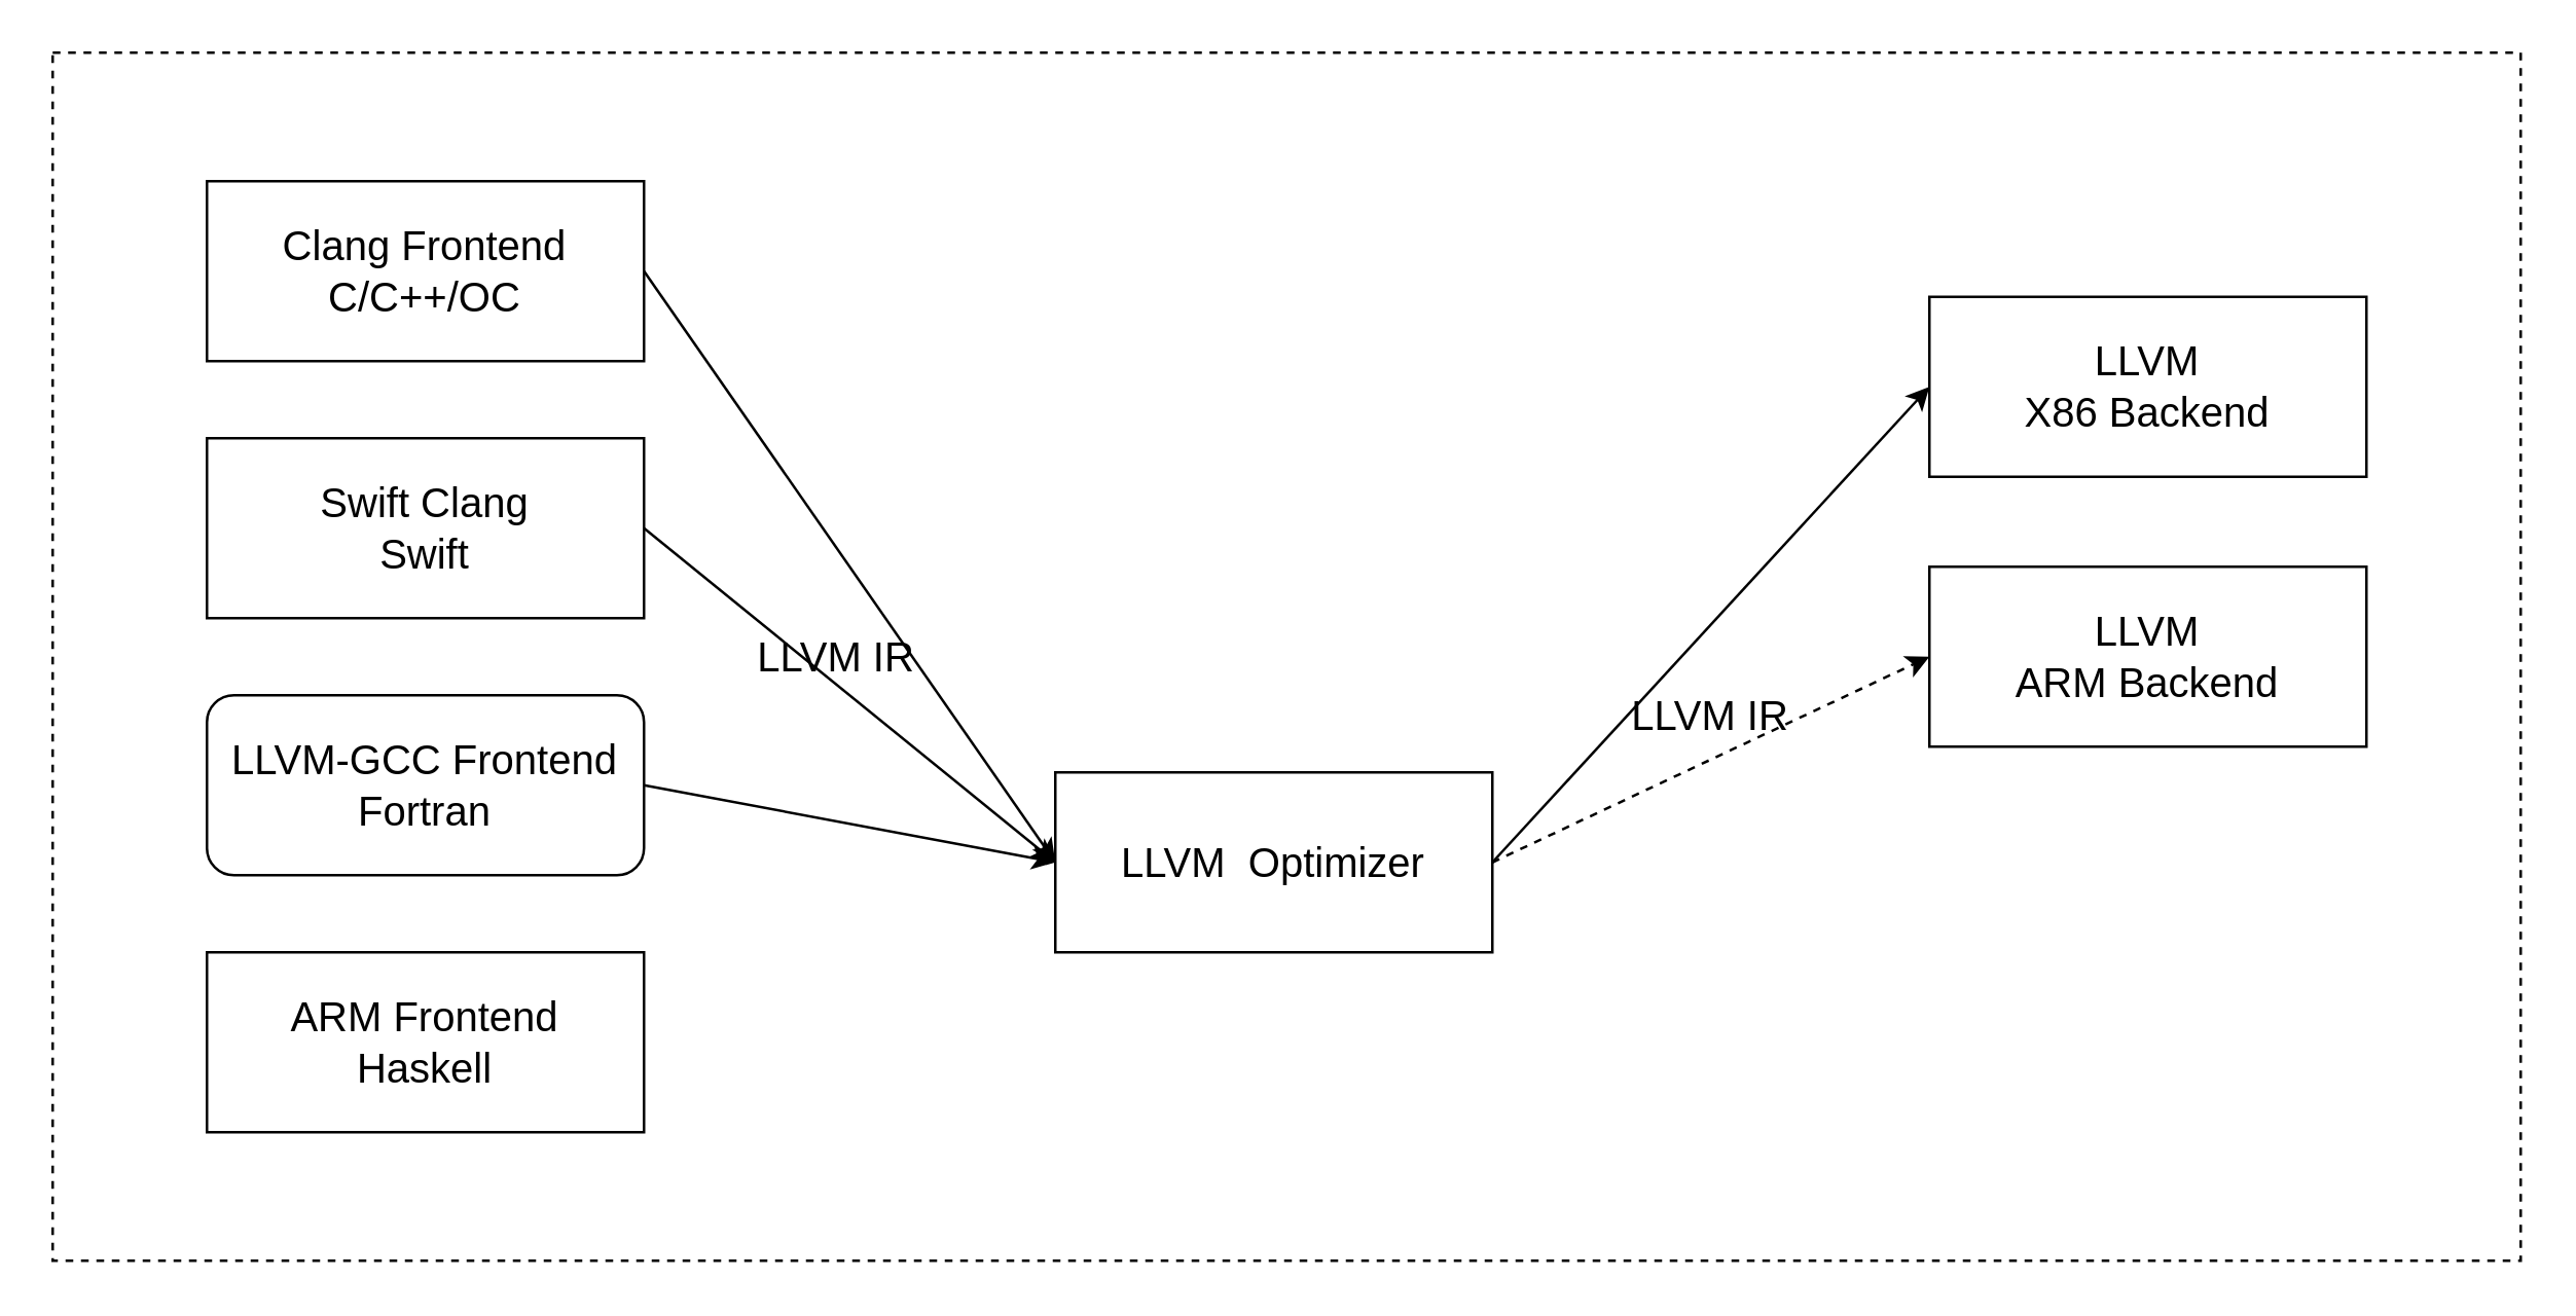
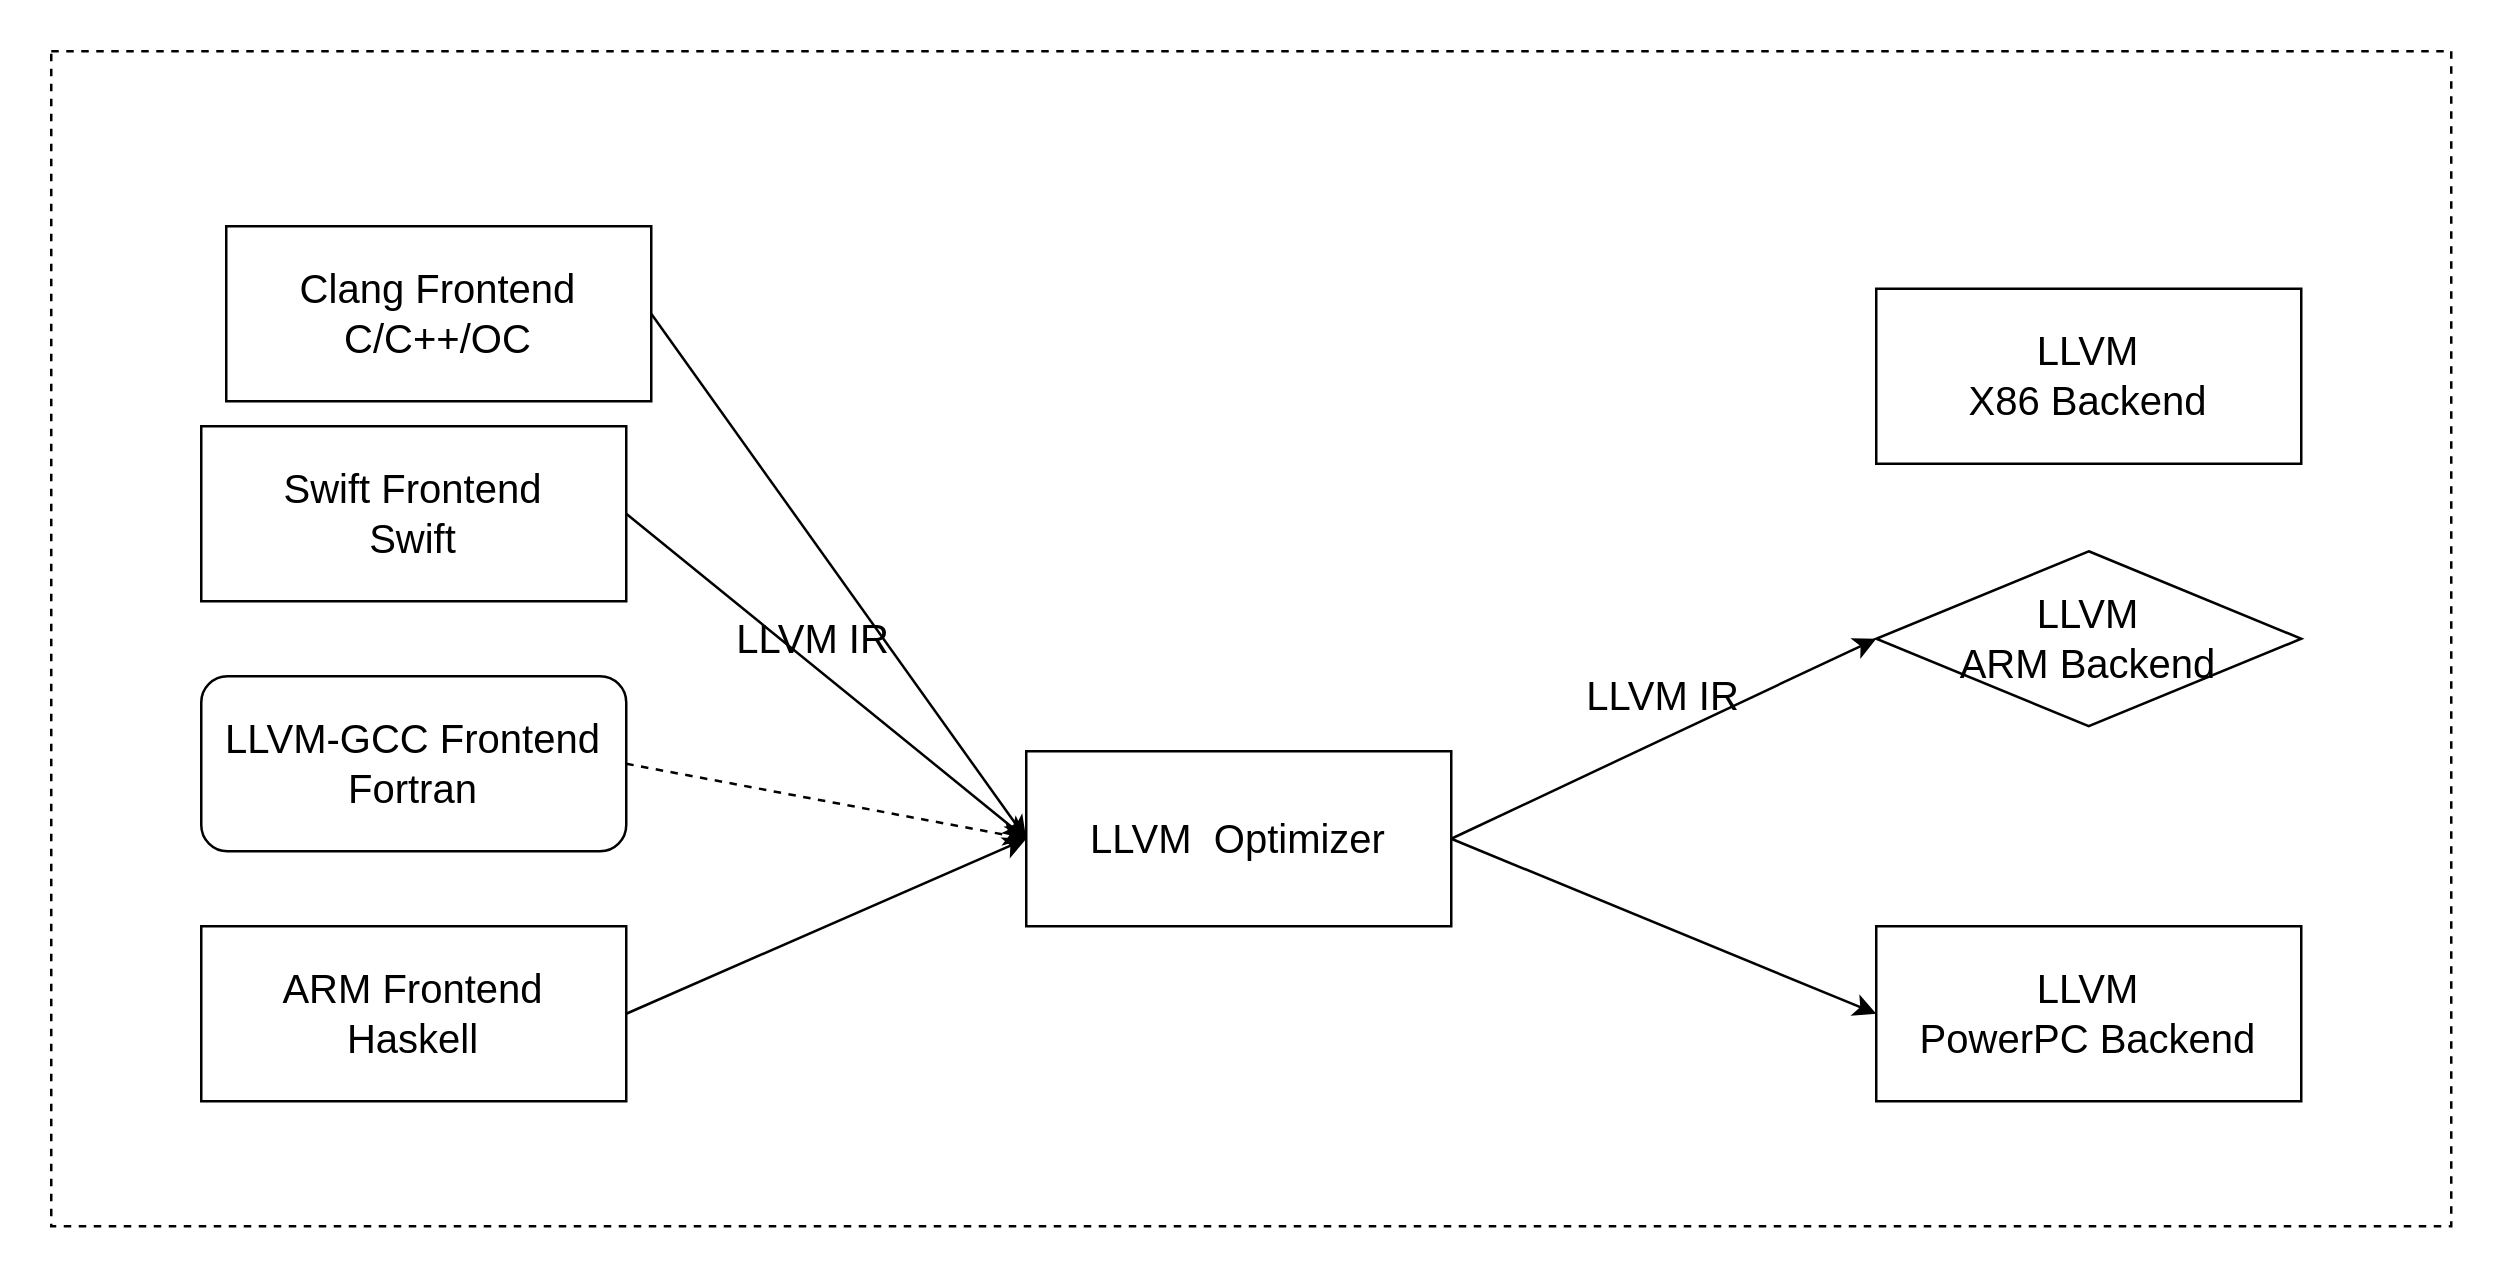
- <mxCell id="4" value="Clang Frontend&lt;br style=&quot;font-size: 16px;&quot;&gt;C/C++/OC" style="rounded=0;whiteSpace=wrap;html=1;fontSize=16;" vertex="1" parent="1"><mxGeometry x="80" y="70" width="170" height="70" as="geometry" /></mxCell>
+ <mxCell id="4" value="Clang Frontend&lt;br style=&quot;font-size: 16px;&quot;&gt;C/C++/OC" style="rounded=0;whiteSpace=wrap;html=1;fontSize=16;" vertex="1" parent="1"><mxGeometry x="90" y="90" width="170" height="70" as="geometry" /></mxCell>
- <mxCell id="8" value="Swift Clang&lt;br style=&quot;font-size: 16px&quot;&gt;Swift" style="rounded=0;whiteSpace=wrap;html=1;fontSize=16;" vertex="1" parent="1"><mxGeometry x="80" y="170" width="170" height="70" as="geometry" /></mxCell>
+ <mxCell id="8" value="Swift Frontend&lt;br style=&quot;font-size: 16px&quot;&gt;Swift" style="rounded=0;whiteSpace=wrap;html=1;fontSize=16;" vertex="1" parent="1"><mxGeometry x="80" y="170" width="170" height="70" as="geometry" /></mxCell>
- <mxCell id="11" style="edgeStyle=none;rounded=0;orthogonalLoop=1;jettySize=auto;html=1;exitX=1;exitY=0.5;exitDx=0;exitDy=0;entryX=0;entryY=0.5;entryDx=0;entryDy=0;fontSize=16;" edge="1" parent="1" source="14" target="16"><mxGeometry relative="1" as="geometry" /></mxCell>
- <mxCell id="18" value="LLVM&lt;br&gt;ARM Backend" style="rounded=0;whiteSpace=wrap;html=1;fontSize=16;" vertex="1" parent="1"><mxGeometry x="750" y="220" width="170" height="70" as="geometry" /></mxCell>
+ <mxCell id="18" value="LLVM&lt;br&gt;ARM Backend" style="rhombus;whiteSpace=wrap;html=1;fontSize=16;" vertex="1" parent="1"><mxGeometry x="750" y="220" width="170" height="70" as="geometry" /></mxCell>
- <mxCell id="12" style="edgeStyle=none;rounded=0;orthogonalLoop=1;jettySize=auto;html=1;exitX=1;exitY=0.5;exitDx=0;exitDy=0;entryX=0;entryY=0.5;entryDx=0;entryDy=0;fontSize=16;dashed=1;" edge="1" parent="1" source="14" target="18"><mxGeometry relative="1" as="geometry" /></mxCell>
+ <mxCell id="12" style="edgeStyle=none;rounded=0;orthogonalLoop=1;jettySize=auto;html=1;exitX=1;exitY=0.5;exitDx=0;exitDy=0;entryX=0;entryY=0.5;entryDx=0;entryDy=0;fontSize=16;" edge="1" parent="1" source="14" target="18"><mxGeometry relative="1" as="geometry" /></mxCell>
- <mxCell id="5" style="edgeStyle=none;rounded=0;orthogonalLoop=1;jettySize=auto;html=1;exitX=1;exitY=0.5;exitDx=0;exitDy=0;fontSize=16;entryX=0;entryY=0.5;entryDx=0;entryDy=0;" edge="1" parent="1" source="6" target="14"><mxGeometry relative="1" as="geometry"><mxPoint x="330" y="320" as="targetPoint" /></mxGeometry></mxCell>
+ <mxCell id="5" style="edgeStyle=none;rounded=0;orthogonalLoop=1;jettySize=auto;html=1;exitX=1;exitY=0.5;exitDx=0;exitDy=0;fontSize=16;entryX=0;entryY=0.5;entryDx=0;entryDy=0;dashed=1;" edge="1" parent="1" source="6" target="14"><mxGeometry relative="1" as="geometry"><mxPoint x="330" y="320" as="targetPoint" /></mxGeometry></mxCell>
+ <mxCell id="13" style="edgeStyle=none;rounded=0;orthogonalLoop=1;jettySize=auto;html=1;exitX=1;exitY=0.5;exitDx=0;exitDy=0;entryX=0;entryY=0.5;entryDx=0;entryDy=0;fontSize=16;" edge="1" parent="1" source="14" target="17"><mxGeometry relative="1" as="geometry" /></mxCell>
+ <mxCell id="9" style="edgeStyle=none;rounded=0;orthogonalLoop=1;jettySize=auto;html=1;exitX=1;exitY=0.5;exitDx=0;exitDy=0;entryX=0;entryY=0.5;entryDx=0;entryDy=0;fontSize=16;" edge="1" parent="1" source="10" target="14"><mxGeometry relative="1" as="geometry" /></mxCell>
+ <mxCell id="17" value="LLVM&lt;br&gt;PowerPC Backend" style="rounded=0;whiteSpace=wrap;html=1;fontSize=16;" vertex="1" parent="1"><mxGeometry x="750" y="370" width="170" height="70" as="geometry" /></mxCell>
